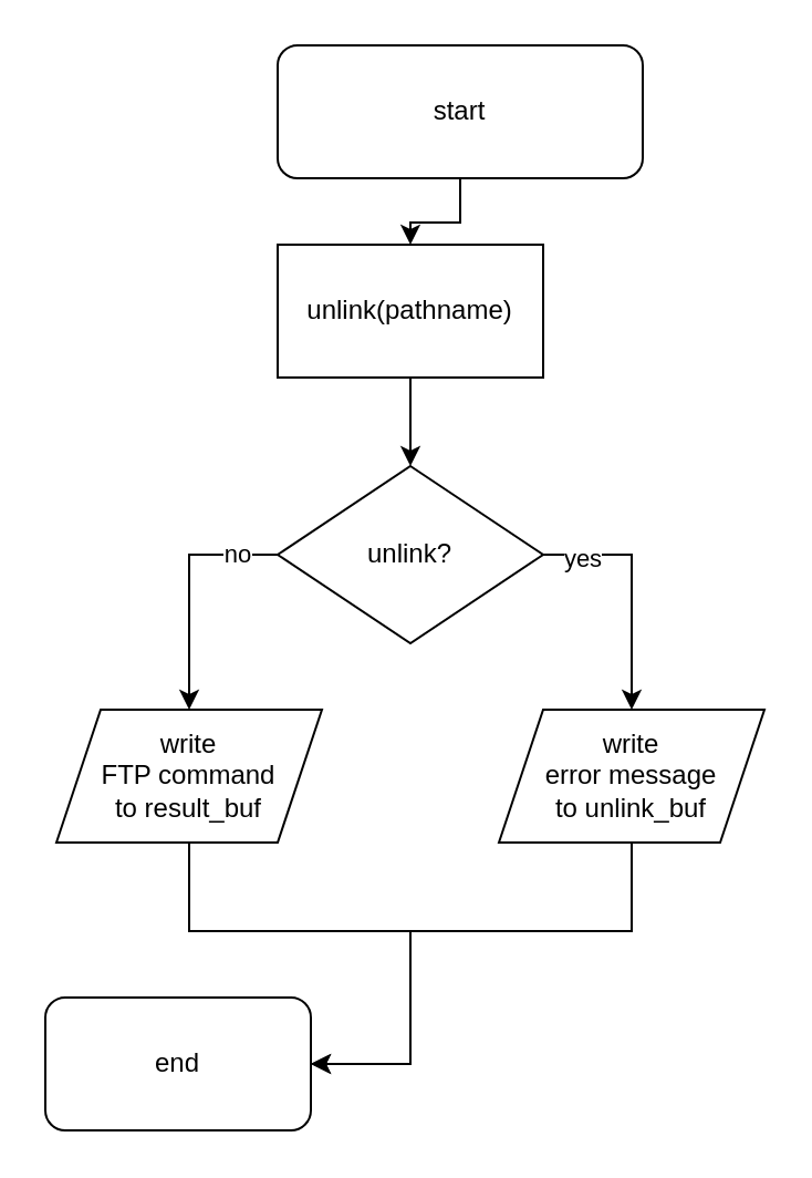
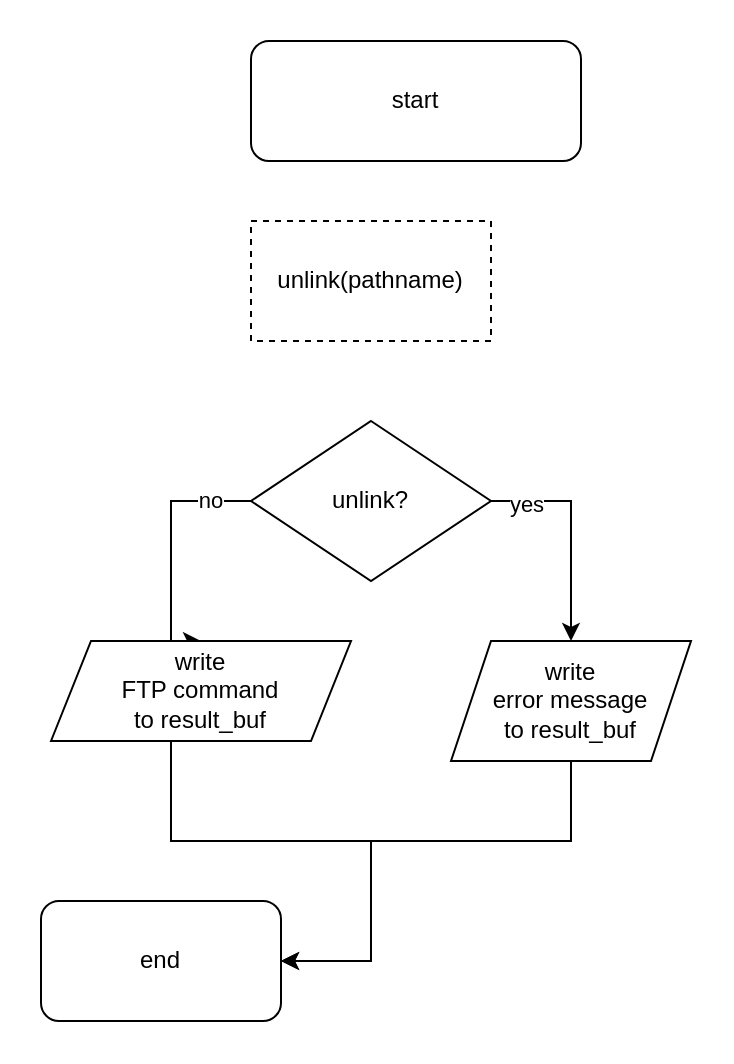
- <mxCell id="2" value="" style="edgeStyle=orthogonalEdgeStyle;rounded=0;orthogonalLoop=1;jettySize=auto;html=1;entryX=0.5;entryY=0;entryDx=0;entryDy=0;" edge="1" parent="1" source="3" target="6"><mxGeometry relative="1" as="geometry"><mxPoint x="185" y="20" as="targetPoint" /></mxGeometry></mxCell>
- <mxCell id="6" value="unlink(pathname)" style="rounded=0;whiteSpace=wrap;html=1;" vertex="1" parent="1"><mxGeometry x="125" y="110" width="120" height="60" as="geometry" /></mxCell>
+ <mxCell id="6" value="unlink(pathname)" style="rounded=0;whiteSpace=wrap;html=1;dashed=1;" vertex="1" parent="1"><mxGeometry x="125" y="110" width="120" height="60" as="geometry" /></mxCell>
- <mxCell id="5" value="" style="edgeStyle=orthogonalEdgeStyle;rounded=0;orthogonalLoop=1;jettySize=auto;html=1;" edge="1" parent="1" source="6" target="11"><mxGeometry relative="1" as="geometry" /></mxCell>
- <mxCell id="15" value="write&lt;div&gt;FTP command&lt;/div&gt;&lt;div&gt;to result_buf&lt;/div&gt;" style="shape=parallelogram;perimeter=parallelogramPerimeter;whiteSpace=wrap;html=1;fixedSize=1;" vertex="1" parent="1"><mxGeometry x="25" y="320" width="120" height="60" as="geometry" /></mxCell>
+ <mxCell id="15" value="write&lt;div&gt;FTP command&lt;/div&gt;&lt;div&gt;to result_buf&lt;/div&gt;" style="shape=parallelogram;perimeter=parallelogramPerimeter;whiteSpace=wrap;html=1;fixedSize=1;" vertex="1" parent="1"><mxGeometry x="25" y="320" width="150" height="50" as="geometry" /></mxCell>
- <mxCell id="13" value="write&lt;div&gt;error message&lt;/div&gt;&lt;div&gt;to unlink_buf&lt;/div&gt;" style="shape=parallelogram;perimeter=parallelogramPerimeter;whiteSpace=wrap;html=1;fixedSize=1;" vertex="1" parent="1"><mxGeometry x="225" y="320" width="120" height="60" as="geometry" /></mxCell>
+ <mxCell id="13" value="write&lt;div&gt;error message&lt;/div&gt;&lt;div&gt;to result_buf&lt;/div&gt;" style="shape=parallelogram;perimeter=parallelogramPerimeter;whiteSpace=wrap;html=1;fixedSize=1;" vertex="1" parent="1"><mxGeometry x="225" y="320" width="120" height="60" as="geometry" /></mxCell>
